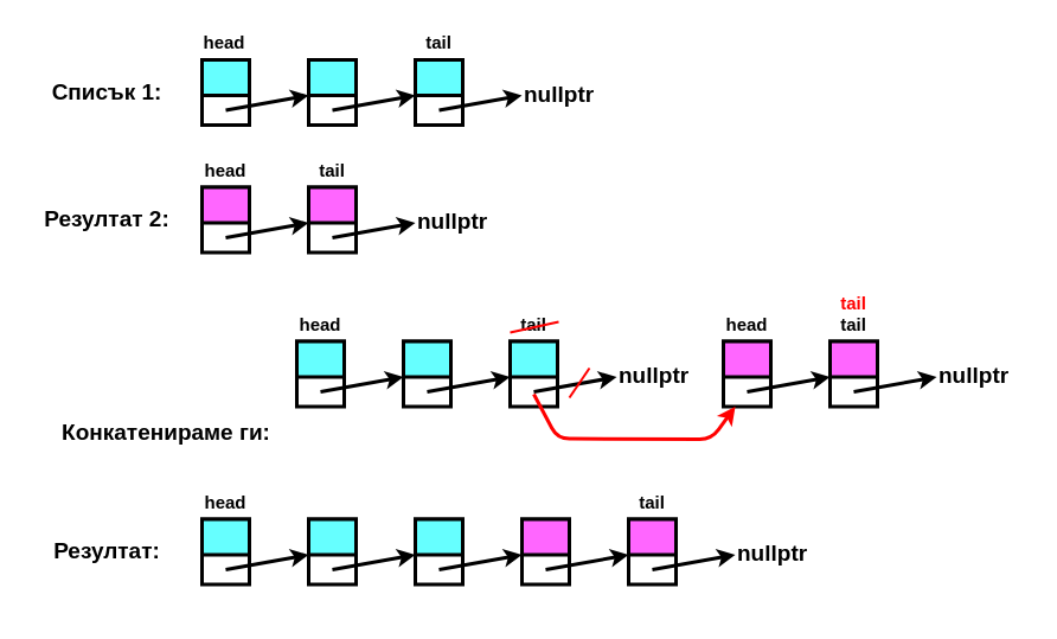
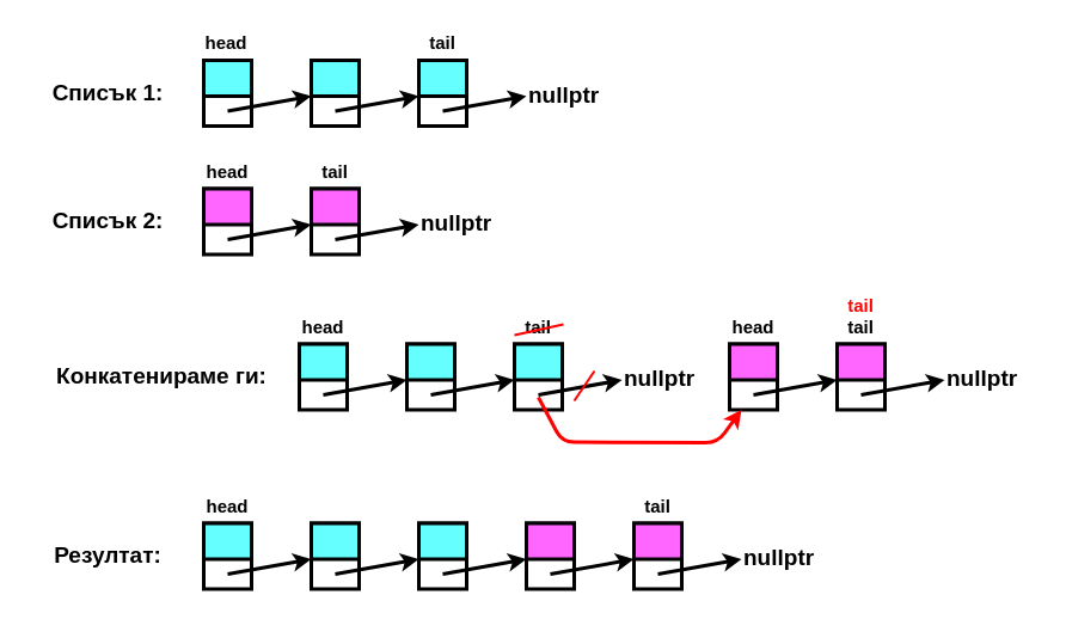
- <mxCell id="3" value="&lt;font color=&quot;#000000&quot; style=&quot;font-size: 19px;&quot;&gt;&lt;span style=&quot;font-size: 19px;&quot;&gt;Резултат 2:&lt;/span&gt;&lt;/font&gt;" style="text;html=1;strokeColor=none;fillColor=none;align=center;verticalAlign=middle;whiteSpace=wrap;rounded=0;fontStyle=1;fontSize=19;" parent="1" vertex="1"><mxGeometry y="170" width="140" height="30" as="geometry" x="20" /></mxCell>
+ <mxCell id="3" value="&lt;font color=&quot;#000000&quot; style=&quot;font-size: 19px;&quot;&gt;&lt;span style=&quot;font-size: 19px;&quot;&gt;Списък 2:&lt;/span&gt;&lt;/font&gt;" style="text;html=1;strokeColor=none;fillColor=none;align=center;verticalAlign=middle;whiteSpace=wrap;rounded=0;fontStyle=1;fontSize=19;" parent="1" vertex="1"><mxGeometry y="170" width="140" height="30" as="geometry" x="20" /></mxCell>
- <mxCell id="9" value="&lt;font color=&quot;#000000&quot; style=&quot;font-size: 19px;&quot;&gt;&lt;span style=&quot;font-size: 19px;&quot;&gt;Конкатенираме ги:&lt;/span&gt;&lt;/font&gt;" style="text;html=1;strokeColor=none;fillColor=none;align=center;verticalAlign=middle;whiteSpace=wrap;rounded=0;fontStyle=1;fontSize=19;" parent="1" vertex="1"><mxGeometry x="25" y="350" width="230" height="30" as="geometry" /></mxCell>
+ <mxCell id="9" value="&lt;font color=&quot;#000000&quot; style=&quot;font-size: 19px;&quot;&gt;&lt;span style=&quot;font-size: 19px;&quot;&gt;Конкатенираме ги:&lt;/span&gt;&lt;/font&gt;" style="text;html=1;strokeColor=none;fillColor=none;align=center;verticalAlign=middle;whiteSpace=wrap;rounded=0;fontStyle=1;fontSize=19;" parent="1" vertex="1"><mxGeometry y="300" width="230" height="30" as="geometry" x="20" /></mxCell>
